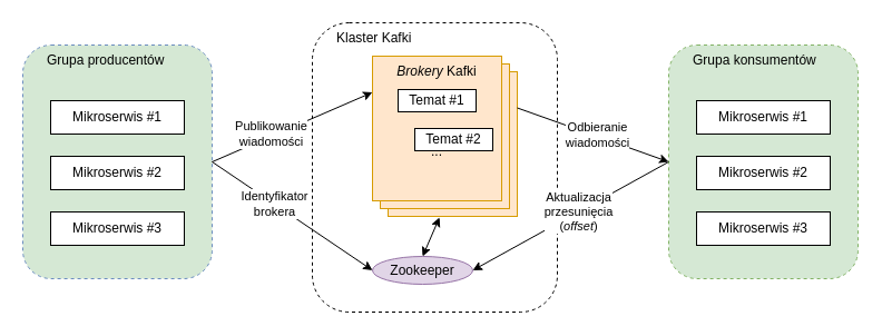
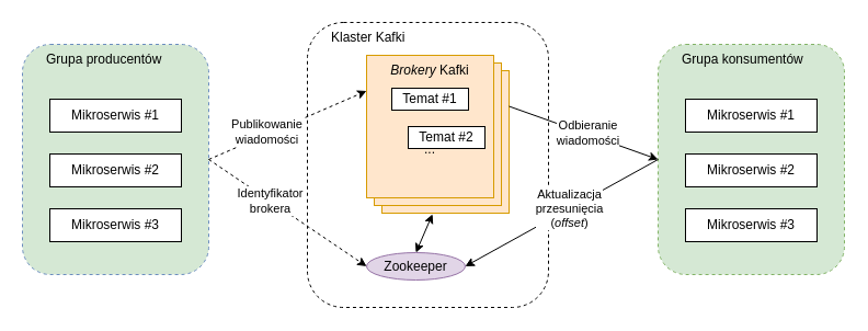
- <mxCell id="12" value="" style="endArrow=classic;html=1;rounded=0;exitX=1;exitY=0.5;exitDx=0;exitDy=0;entryX=0;entryY=0.25;entryDx=0;entryDy=0;" edge="1" parent="1" source="7" target="23"><mxGeometry width="50" height="50" relative="1" as="geometry"><mxPoint x="410" y="120" as="sourcePoint" /><mxPoint x="460" y="70" as="targetPoint" /></mxGeometry></mxCell>
+ <mxCell id="12" value="" style="endArrow=classic;html=1;rounded=0;exitX=1;exitY=0.5;exitDx=0;exitDy=0;entryX=0;entryY=0.25;entryDx=0;entryDy=0;dashed=1;" edge="1" parent="1" source="7" target="23"><mxGeometry width="50" height="50" relative="1" as="geometry"><mxPoint x="410" y="120" as="sourcePoint" /><mxPoint x="460" y="70" as="targetPoint" /></mxGeometry></mxCell>
- <mxCell id="14" value="" style="endArrow=classic;html=1;rounded=0;exitX=1;exitY=0.5;exitDx=0;exitDy=0;entryX=0;entryY=0.5;entryDx=0;entryDy=0;" edge="1" parent="1" source="7" target="5"><mxGeometry width="50" height="50" relative="1" as="geometry"><mxPoint x="410" y="40" as="sourcePoint" /><mxPoint x="460" y="-10" as="targetPoint" /></mxGeometry></mxCell>
+ <mxCell id="14" value="" style="endArrow=classic;html=1;rounded=0;exitX=1;exitY=0.5;exitDx=0;exitDy=0;entryX=0;entryY=0.5;entryDx=0;entryDy=0;dashed=1;" edge="1" parent="1" source="7" target="5"><mxGeometry width="50" height="50" relative="1" as="geometry"><mxPoint x="410" y="40" as="sourcePoint" /><mxPoint x="460" y="-10" as="targetPoint" /></mxGeometry></mxCell>
